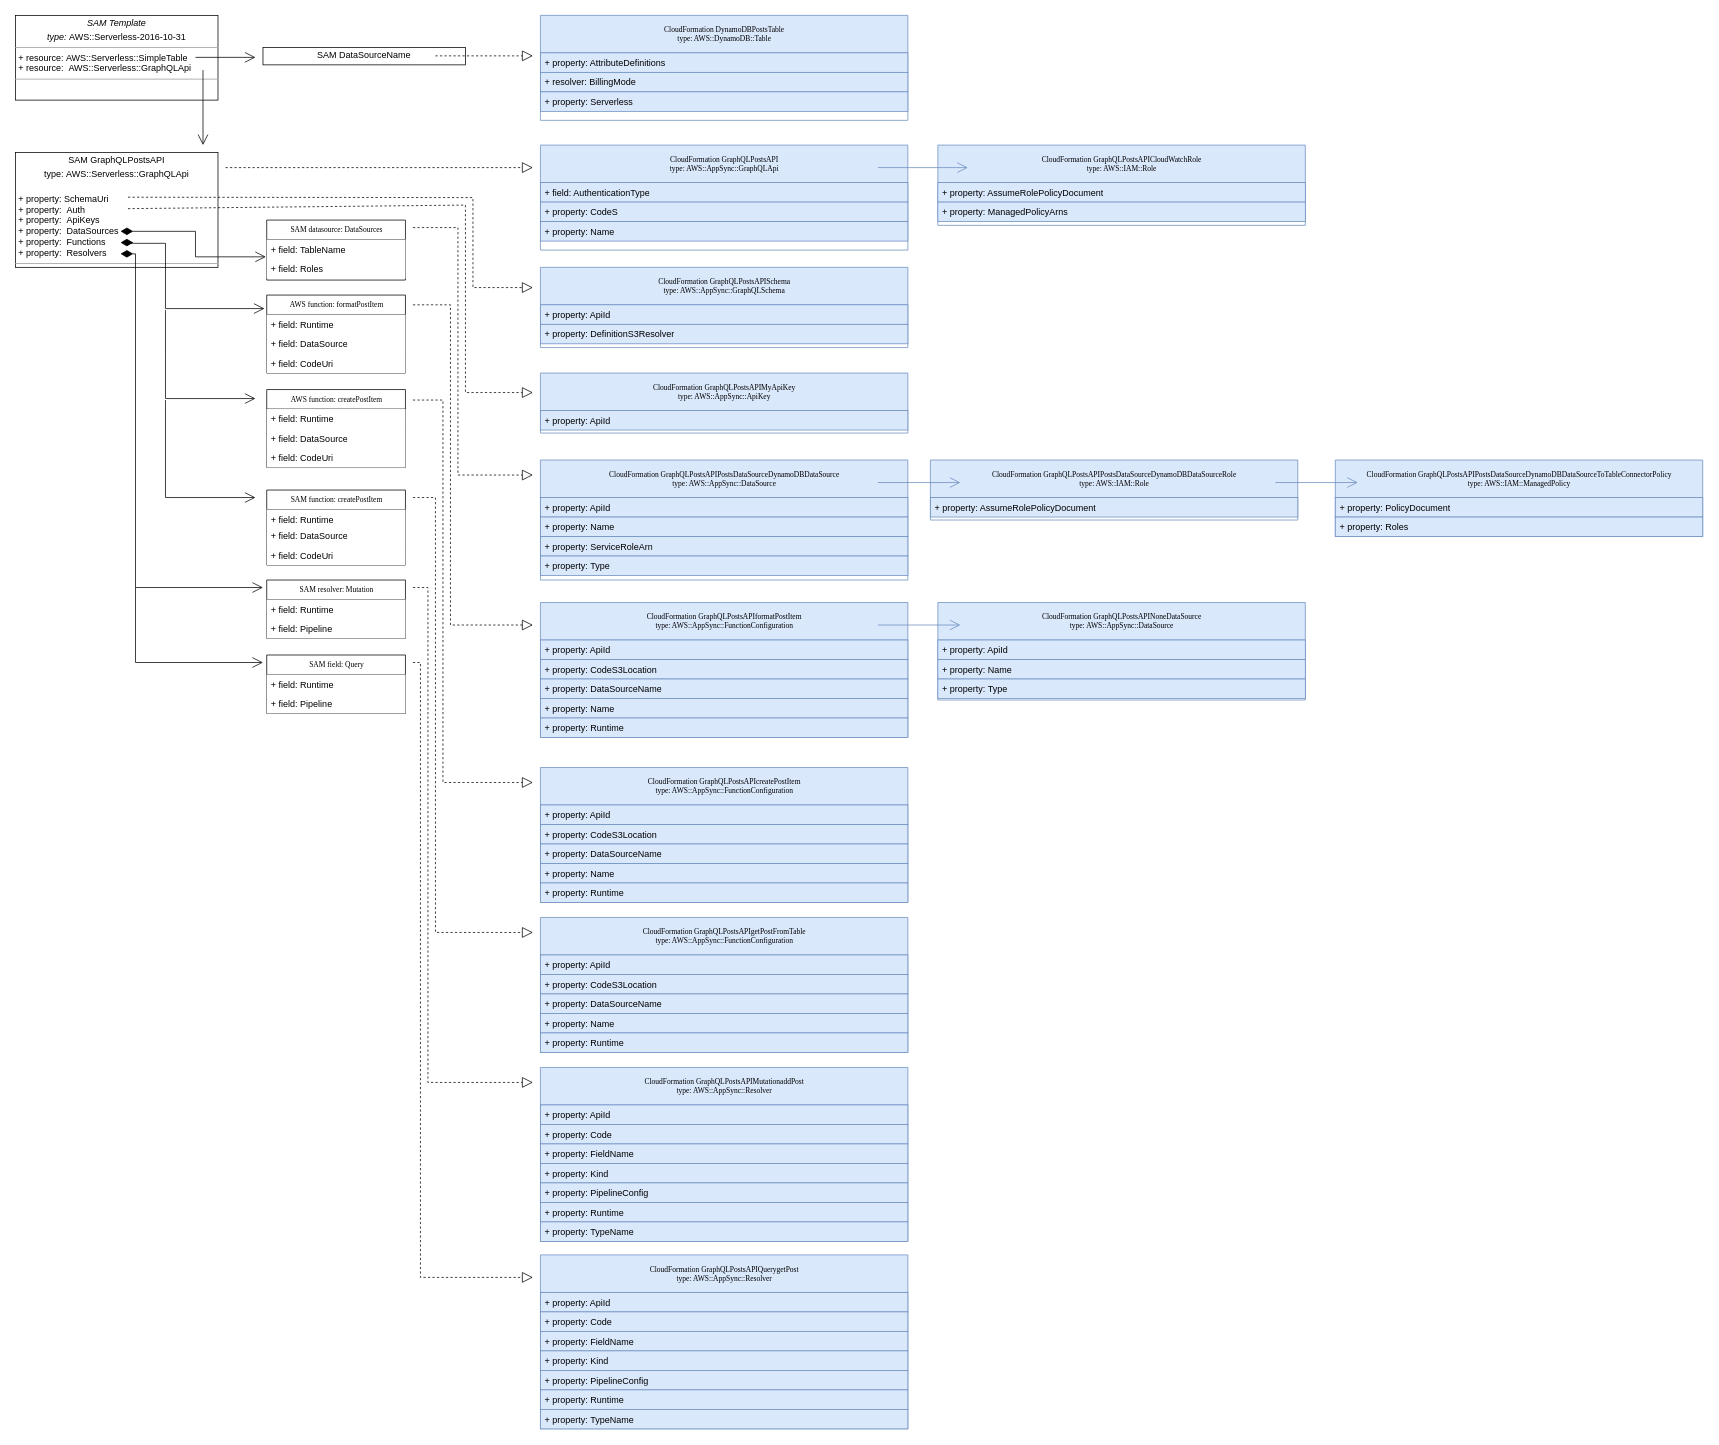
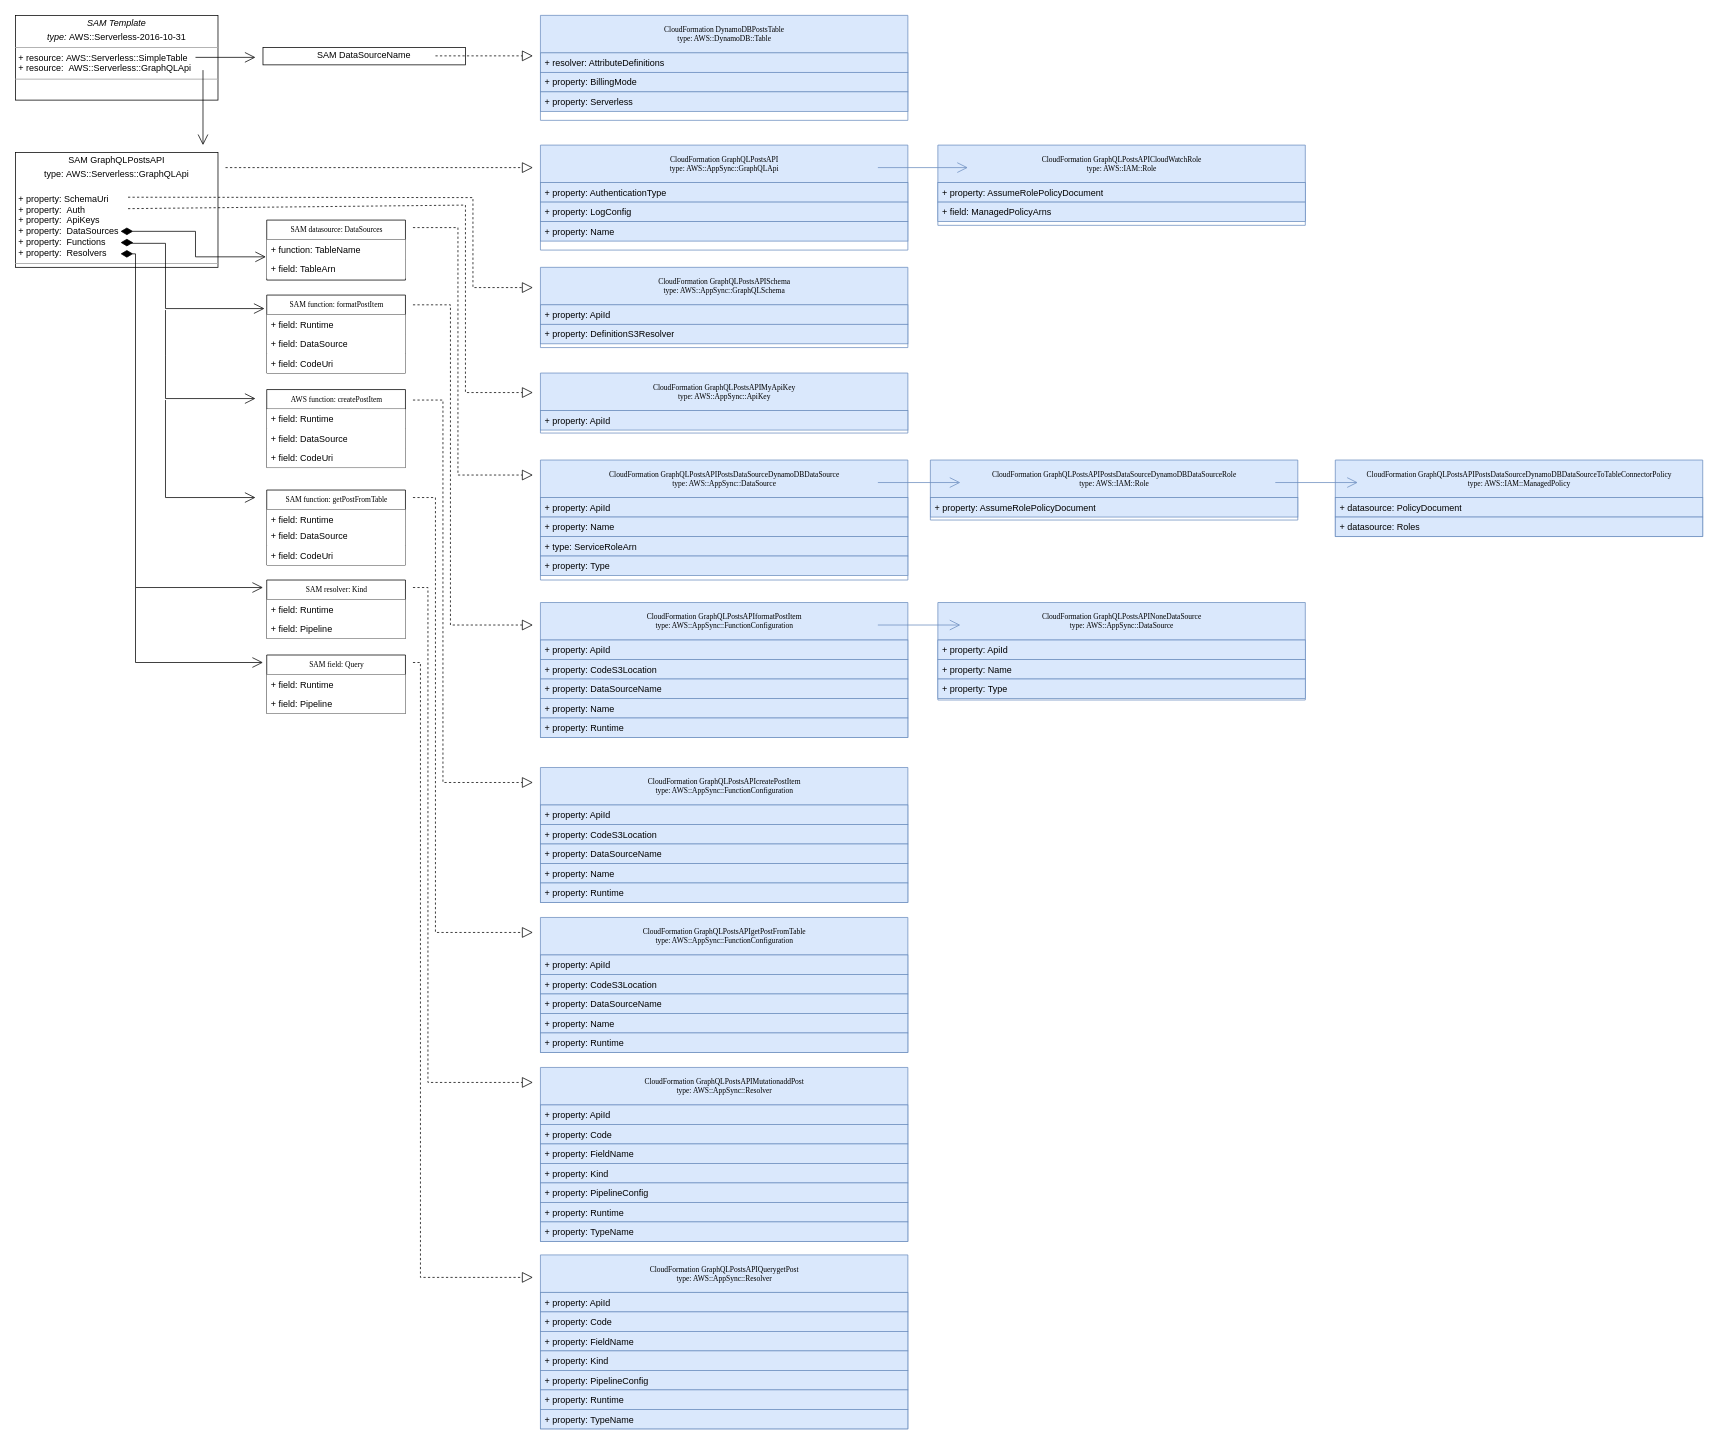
- <mxCell id="3" value="+ property: AttributeDefinitions" style="text;html=1;strokeColor=#6c8ebf;fillColor=#dae8fc;align=left;verticalAlign=top;spacingLeft=4;spacingRight=4;whiteSpace=wrap;overflow=hidden;rotatable=0;points=[[0,0.5],[1,0.5]];portConstraint=eastwest;" parent="2" vertex="1"><mxGeometry y="50" width="490" height="26" as="geometry" /></mxCell>
+ <mxCell id="3" value="+ resolver: AttributeDefinitions" style="text;html=1;strokeColor=#6c8ebf;fillColor=#dae8fc;align=left;verticalAlign=top;spacingLeft=4;spacingRight=4;whiteSpace=wrap;overflow=hidden;rotatable=0;points=[[0,0.5],[1,0.5]];portConstraint=eastwest;" parent="2" vertex="1"><mxGeometry y="50" width="490" height="26" as="geometry" /></mxCell>
- <mxCell id="4" value="+ resolver: BillingMode" style="text;html=1;strokeColor=#6c8ebf;fillColor=#dae8fc;align=left;verticalAlign=top;spacingLeft=4;spacingRight=4;whiteSpace=wrap;overflow=hidden;rotatable=0;points=[[0,0.5],[1,0.5]];portConstraint=eastwest;" parent="2" vertex="1"><mxGeometry y="76" width="490" height="26" as="geometry" /></mxCell>
+ <mxCell id="4" value="+ property: BillingMode" style="text;html=1;strokeColor=#6c8ebf;fillColor=#dae8fc;align=left;verticalAlign=top;spacingLeft=4;spacingRight=4;whiteSpace=wrap;overflow=hidden;rotatable=0;points=[[0,0.5],[1,0.5]];portConstraint=eastwest;" parent="2" vertex="1"><mxGeometry y="76" width="490" height="26" as="geometry" /></mxCell>
- <mxCell id="40" value="+ field: AuthenticationType" style="text;html=1;strokeColor=#6c8ebf;fillColor=#dae8fc;align=left;verticalAlign=top;spacingLeft=4;spacingRight=4;whiteSpace=wrap;overflow=hidden;rotatable=0;points=[[0,0.5],[1,0.5]];portConstraint=eastwest;" vertex="1" parent="39"><mxGeometry y="50" width="490" height="26" as="geometry" /></mxCell>
+ <mxCell id="40" value="+ property: AuthenticationType" style="text;html=1;strokeColor=#6c8ebf;fillColor=#dae8fc;align=left;verticalAlign=top;spacingLeft=4;spacingRight=4;whiteSpace=wrap;overflow=hidden;rotatable=0;points=[[0,0.5],[1,0.5]];portConstraint=eastwest;" vertex="1" parent="39"><mxGeometry y="50" width="490" height="26" as="geometry" /></mxCell>
- <mxCell id="41" value="+ property: CodeS" style="text;html=1;strokeColor=#6c8ebf;fillColor=#dae8fc;align=left;verticalAlign=top;spacingLeft=4;spacingRight=4;whiteSpace=wrap;overflow=hidden;rotatable=0;points=[[0,0.5],[1,0.5]];portConstraint=eastwest;" vertex="1" parent="39"><mxGeometry y="76" width="490" height="26" as="geometry" /></mxCell>
+ <mxCell id="41" value="+ property: LogConfig" style="text;html=1;strokeColor=#6c8ebf;fillColor=#dae8fc;align=left;verticalAlign=top;spacingLeft=4;spacingRight=4;whiteSpace=wrap;overflow=hidden;rotatable=0;points=[[0,0.5],[1,0.5]];portConstraint=eastwest;" vertex="1" parent="39"><mxGeometry y="76" width="490" height="26" as="geometry" /></mxCell>
- <mxCell id="49" value="+ property: ManagedPolicyArns" style="text;html=1;strokeColor=#6c8ebf;fillColor=#dae8fc;align=left;verticalAlign=top;spacingLeft=4;spacingRight=4;whiteSpace=wrap;overflow=hidden;rotatable=0;points=[[0,0.5],[1,0.5]];portConstraint=eastwest;" vertex="1" parent="46"><mxGeometry y="76" width="490" height="26" as="geometry" /></mxCell>
+ <mxCell id="49" value="+ field: ManagedPolicyArns" style="text;html=1;strokeColor=#6c8ebf;fillColor=#dae8fc;align=left;verticalAlign=top;spacingLeft=4;spacingRight=4;whiteSpace=wrap;overflow=hidden;rotatable=0;points=[[0,0.5],[1,0.5]];portConstraint=eastwest;" vertex="1" parent="46"><mxGeometry y="76" width="490" height="26" as="geometry" /></mxCell>
- <mxCell id="22" value="+ field: TableName" style="text;html=1;strokeColor=none;fillColor=default;align=left;verticalAlign=top;spacingLeft=4;spacingRight=4;whiteSpace=wrap;overflow=hidden;rotatable=0;points=[[0,0.5],[1,0.5]];portConstraint=eastwest;" vertex="1" parent="21"><mxGeometry y="26" width="185" height="26" as="geometry" /></mxCell>
+ <mxCell id="22" value="+ function: TableName" style="text;html=1;strokeColor=none;fillColor=default;align=left;verticalAlign=top;spacingLeft=4;spacingRight=4;whiteSpace=wrap;overflow=hidden;rotatable=0;points=[[0,0.5],[1,0.5]];portConstraint=eastwest;" vertex="1" parent="21"><mxGeometry y="26" width="185" height="26" as="geometry" /></mxCell>
- <mxCell id="23" value="+ field: Roles" style="text;html=1;strokeColor=none;fillColor=default;align=left;verticalAlign=top;spacingLeft=4;spacingRight=4;whiteSpace=wrap;overflow=hidden;rotatable=0;points=[[0,0.5],[1,0.5]];portConstraint=eastwest;" vertex="1" parent="21"><mxGeometry y="52" width="185" height="26" as="geometry" /></mxCell>
+ <mxCell id="23" value="+ field: TableArn" style="text;html=1;strokeColor=none;fillColor=default;align=left;verticalAlign=top;spacingLeft=4;spacingRight=4;whiteSpace=wrap;overflow=hidden;rotatable=0;points=[[0,0.5],[1,0.5]];portConstraint=eastwest;" vertex="1" parent="21"><mxGeometry y="52" width="185" height="26" as="geometry" /></mxCell>
- <mxCell id="9" value="AWS function: formatPostItem" style="swimlane;html=1;fontStyle=0;childLayout=stackLayout;horizontal=1;startSize=26;fillColor=none;horizontalStack=0;resizeParent=1;resizeLast=0;collapsible=1;marginBottom=0;swimlaneFillColor=#ffffff;rounded=0;shadow=0;comic=0;labelBackgroundColor=none;strokeWidth=1;fontFamily=Verdana;fontSize=10;align=center;" vertex="1" parent="1"><mxGeometry x="355" y="393" width="185" height="104" as="geometry" /></mxCell>
+ <mxCell id="9" value="SAM function: formatPostItem" style="swimlane;html=1;fontStyle=0;childLayout=stackLayout;horizontal=1;startSize=26;fillColor=none;horizontalStack=0;resizeParent=1;resizeLast=0;collapsible=1;marginBottom=0;swimlaneFillColor=#ffffff;rounded=0;shadow=0;comic=0;labelBackgroundColor=none;strokeWidth=1;fontFamily=Verdana;fontSize=10;align=center;" vertex="1" parent="1"><mxGeometry x="355" y="393" width="185" height="104" as="geometry" /></mxCell>
- <mxCell id="17" value="SAM function: createPostItem" style="swimlane;html=1;fontStyle=0;childLayout=stackLayout;horizontal=1;startSize=26;fillColor=none;horizontalStack=0;resizeParent=1;resizeLast=0;collapsible=1;marginBottom=0;swimlaneFillColor=#ffffff;rounded=0;shadow=0;comic=0;labelBackgroundColor=none;strokeWidth=1;fontFamily=Verdana;fontSize=10;align=center;" vertex="1" parent="1"><mxGeometry x="355" y="653" width="185" height="100" as="geometry" /></mxCell>
+ <mxCell id="17" value="SAM function: getPostFromTable" style="swimlane;html=1;fontStyle=0;childLayout=stackLayout;horizontal=1;startSize=26;fillColor=none;horizontalStack=0;resizeParent=1;resizeLast=0;collapsible=1;marginBottom=0;swimlaneFillColor=#ffffff;rounded=0;shadow=0;comic=0;labelBackgroundColor=none;strokeWidth=1;fontFamily=Verdana;fontSize=10;align=center;" vertex="1" parent="1"><mxGeometry x="355" y="653" width="185" height="100" as="geometry" /></mxCell>
- <mxCell id="61" value="+ property: PolicyDocument" style="text;html=1;strokeColor=#6c8ebf;fillColor=#dae8fc;align=left;verticalAlign=top;spacingLeft=4;spacingRight=4;whiteSpace=wrap;overflow=hidden;rotatable=0;points=[[0,0.5],[1,0.5]];portConstraint=eastwest;" vertex="1" parent="60"><mxGeometry y="50" width="490" height="26" as="geometry" /></mxCell>
+ <mxCell id="61" value="+ datasource: PolicyDocument" style="text;html=1;strokeColor=#6c8ebf;fillColor=#dae8fc;align=left;verticalAlign=top;spacingLeft=4;spacingRight=4;whiteSpace=wrap;overflow=hidden;rotatable=0;points=[[0,0.5],[1,0.5]];portConstraint=eastwest;" vertex="1" parent="60"><mxGeometry y="50" width="490" height="26" as="geometry" /></mxCell>
- <mxCell id="62" value="+ property: Roles" style="text;html=1;strokeColor=#6c8ebf;fillColor=#dae8fc;align=left;verticalAlign=top;spacingLeft=4;spacingRight=4;whiteSpace=wrap;overflow=hidden;rotatable=0;points=[[0,0.5],[1,0.5]];portConstraint=eastwest;" vertex="1" parent="60"><mxGeometry y="76" width="490" height="26" as="geometry" /></mxCell>
+ <mxCell id="62" value="+ datasource: Roles" style="text;html=1;strokeColor=#6c8ebf;fillColor=#dae8fc;align=left;verticalAlign=top;spacingLeft=4;spacingRight=4;whiteSpace=wrap;overflow=hidden;rotatable=0;points=[[0,0.5],[1,0.5]];portConstraint=eastwest;" vertex="1" parent="60"><mxGeometry y="76" width="490" height="26" as="geometry" /></mxCell>
- <mxCell id="55" value="+ property:&amp;nbsp;ServiceRoleArn" style="text;html=1;strokeColor=#6c8ebf;fillColor=#dae8fc;align=left;verticalAlign=top;spacingLeft=4;spacingRight=4;whiteSpace=wrap;overflow=hidden;rotatable=0;points=[[0,0.5],[1,0.5]];portConstraint=eastwest;" vertex="1" parent="52"><mxGeometry y="102" width="490" height="26" as="geometry" /></mxCell>
+ <mxCell id="55" value="+ type:&amp;nbsp;ServiceRoleArn" style="text;html=1;strokeColor=#6c8ebf;fillColor=#dae8fc;align=left;verticalAlign=top;spacingLeft=4;spacingRight=4;whiteSpace=wrap;overflow=hidden;rotatable=0;points=[[0,0.5],[1,0.5]];portConstraint=eastwest;" vertex="1" parent="52"><mxGeometry y="102" width="490" height="26" as="geometry" /></mxCell>
- <mxCell id="24" value="SAM resolver: Mutation" style="swimlane;html=1;fontStyle=0;childLayout=stackLayout;horizontal=1;startSize=26;fillColor=none;horizontalStack=0;resizeParent=1;resizeLast=0;collapsible=1;marginBottom=0;swimlaneFillColor=#ffffff;rounded=0;shadow=0;comic=0;labelBackgroundColor=none;strokeWidth=1;fontFamily=Verdana;fontSize=10;align=center;" vertex="1" parent="1"><mxGeometry x="355" y="773" width="185" height="78" as="geometry" /></mxCell>
+ <mxCell id="24" value="SAM resolver: Kind" style="swimlane;html=1;fontStyle=0;childLayout=stackLayout;horizontal=1;startSize=26;fillColor=none;horizontalStack=0;resizeParent=1;resizeLast=0;collapsible=1;marginBottom=0;swimlaneFillColor=#ffffff;rounded=0;shadow=0;comic=0;labelBackgroundColor=none;strokeWidth=1;fontFamily=Verdana;fontSize=10;align=center;" vertex="1" parent="1"><mxGeometry x="355" y="773" width="185" height="78" as="geometry" /></mxCell>
